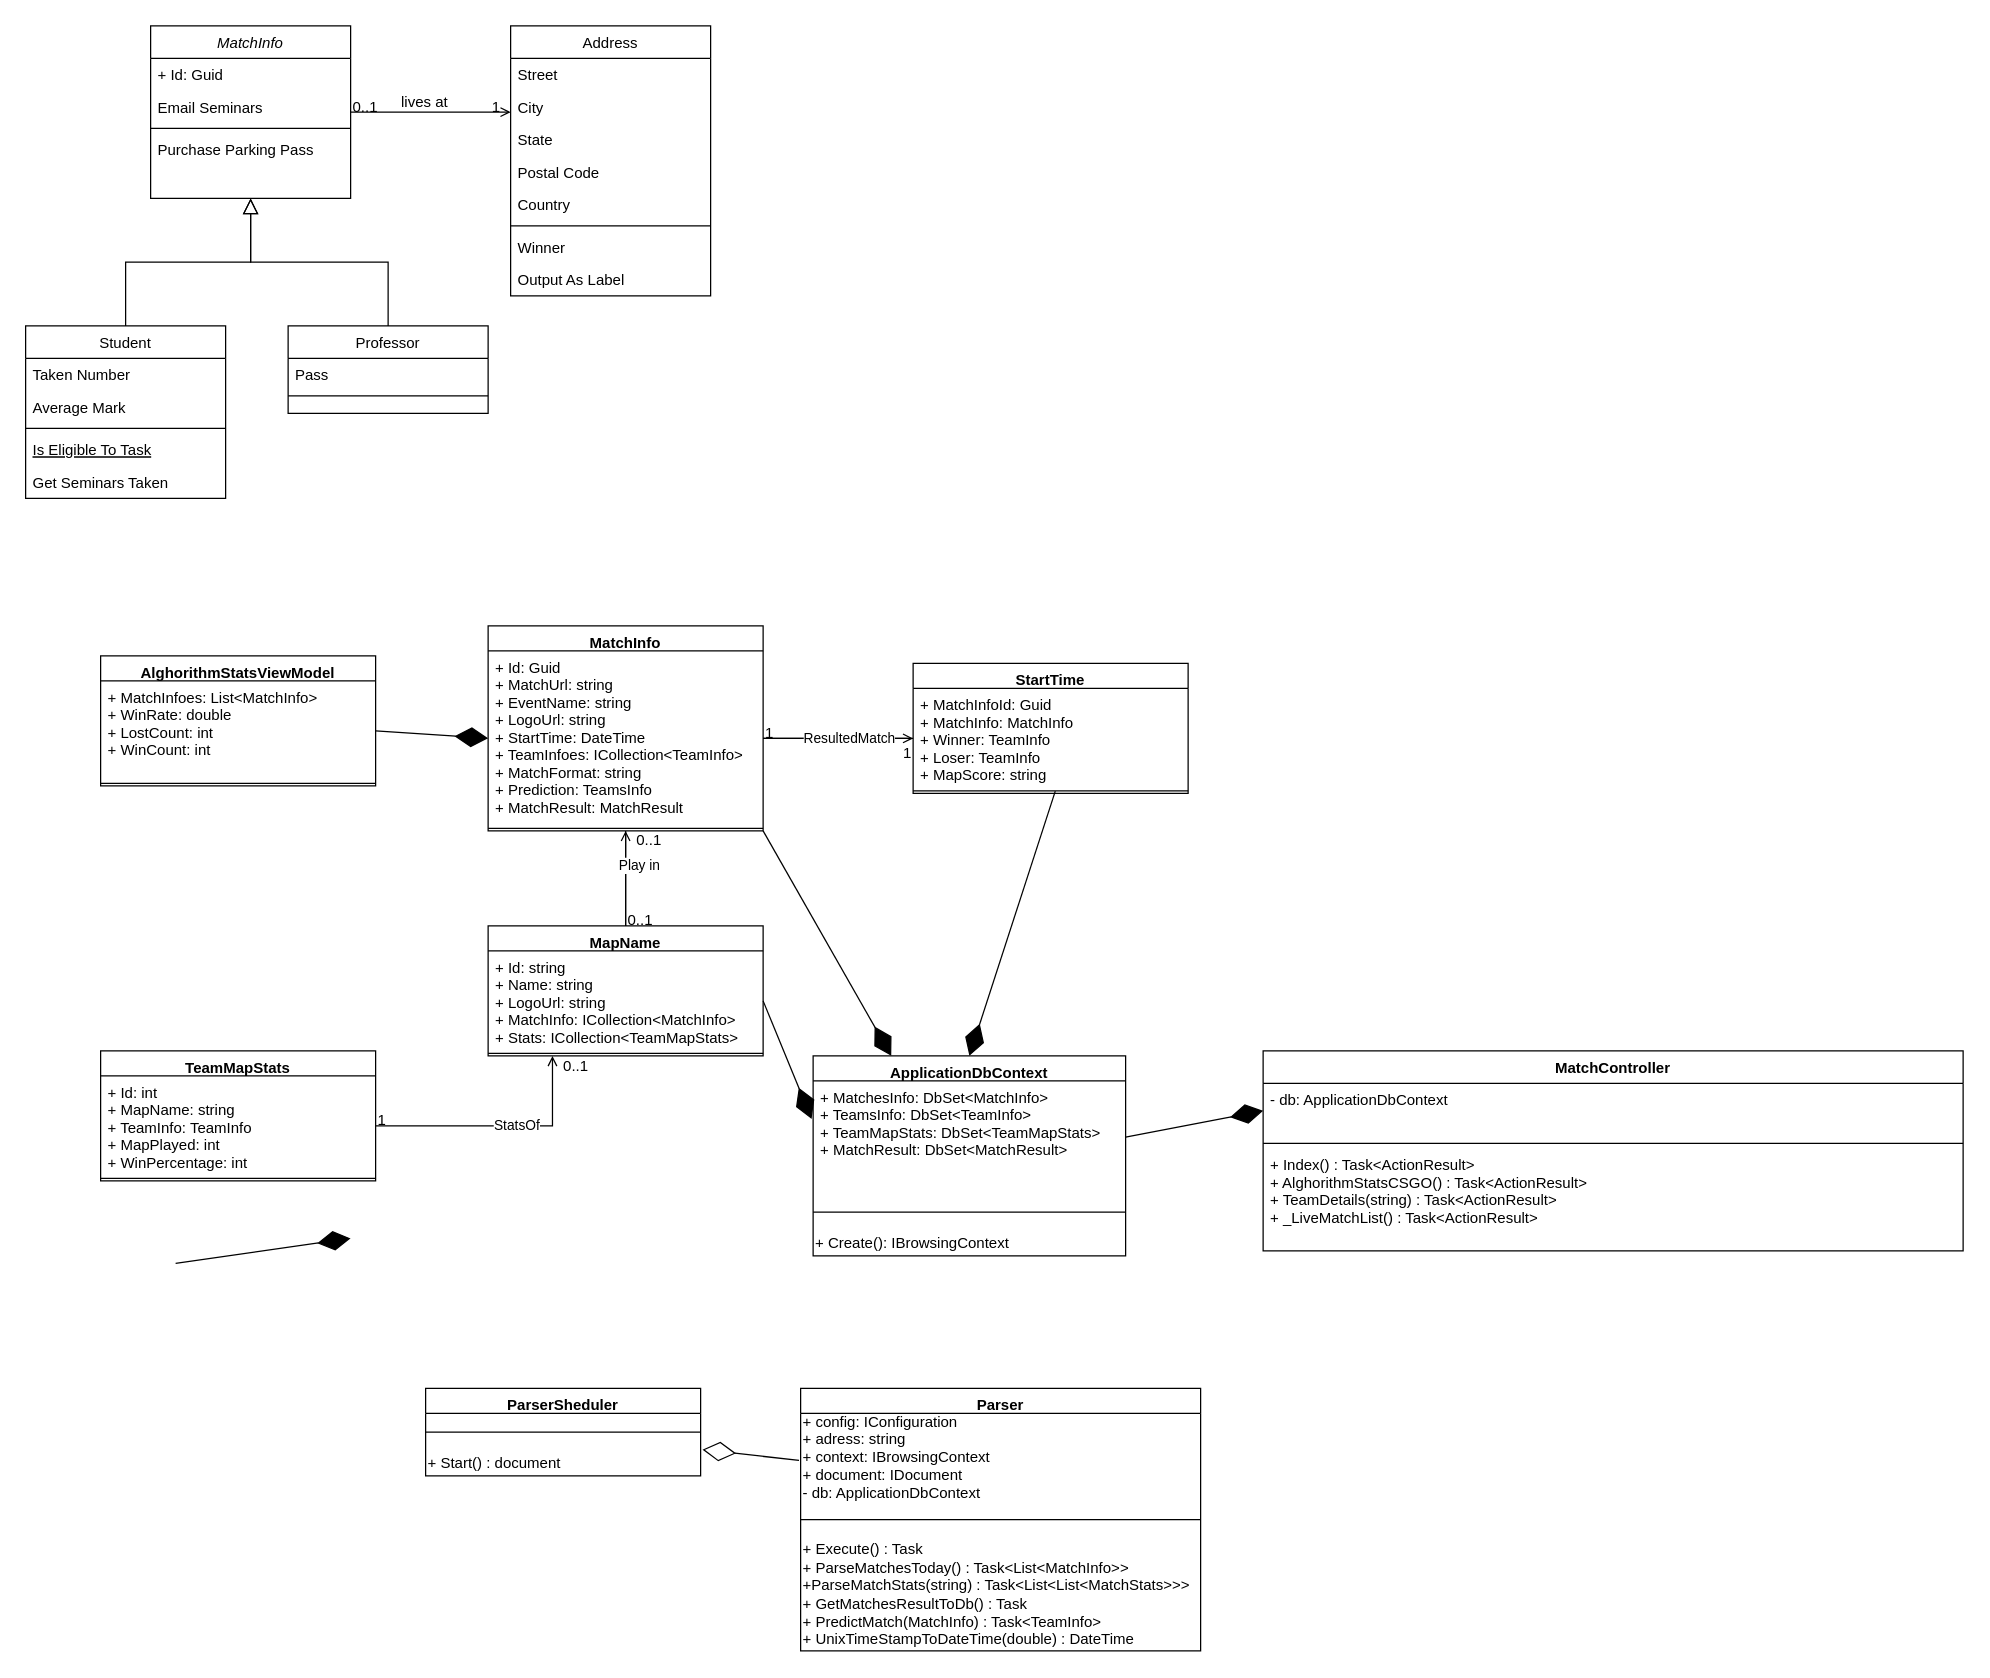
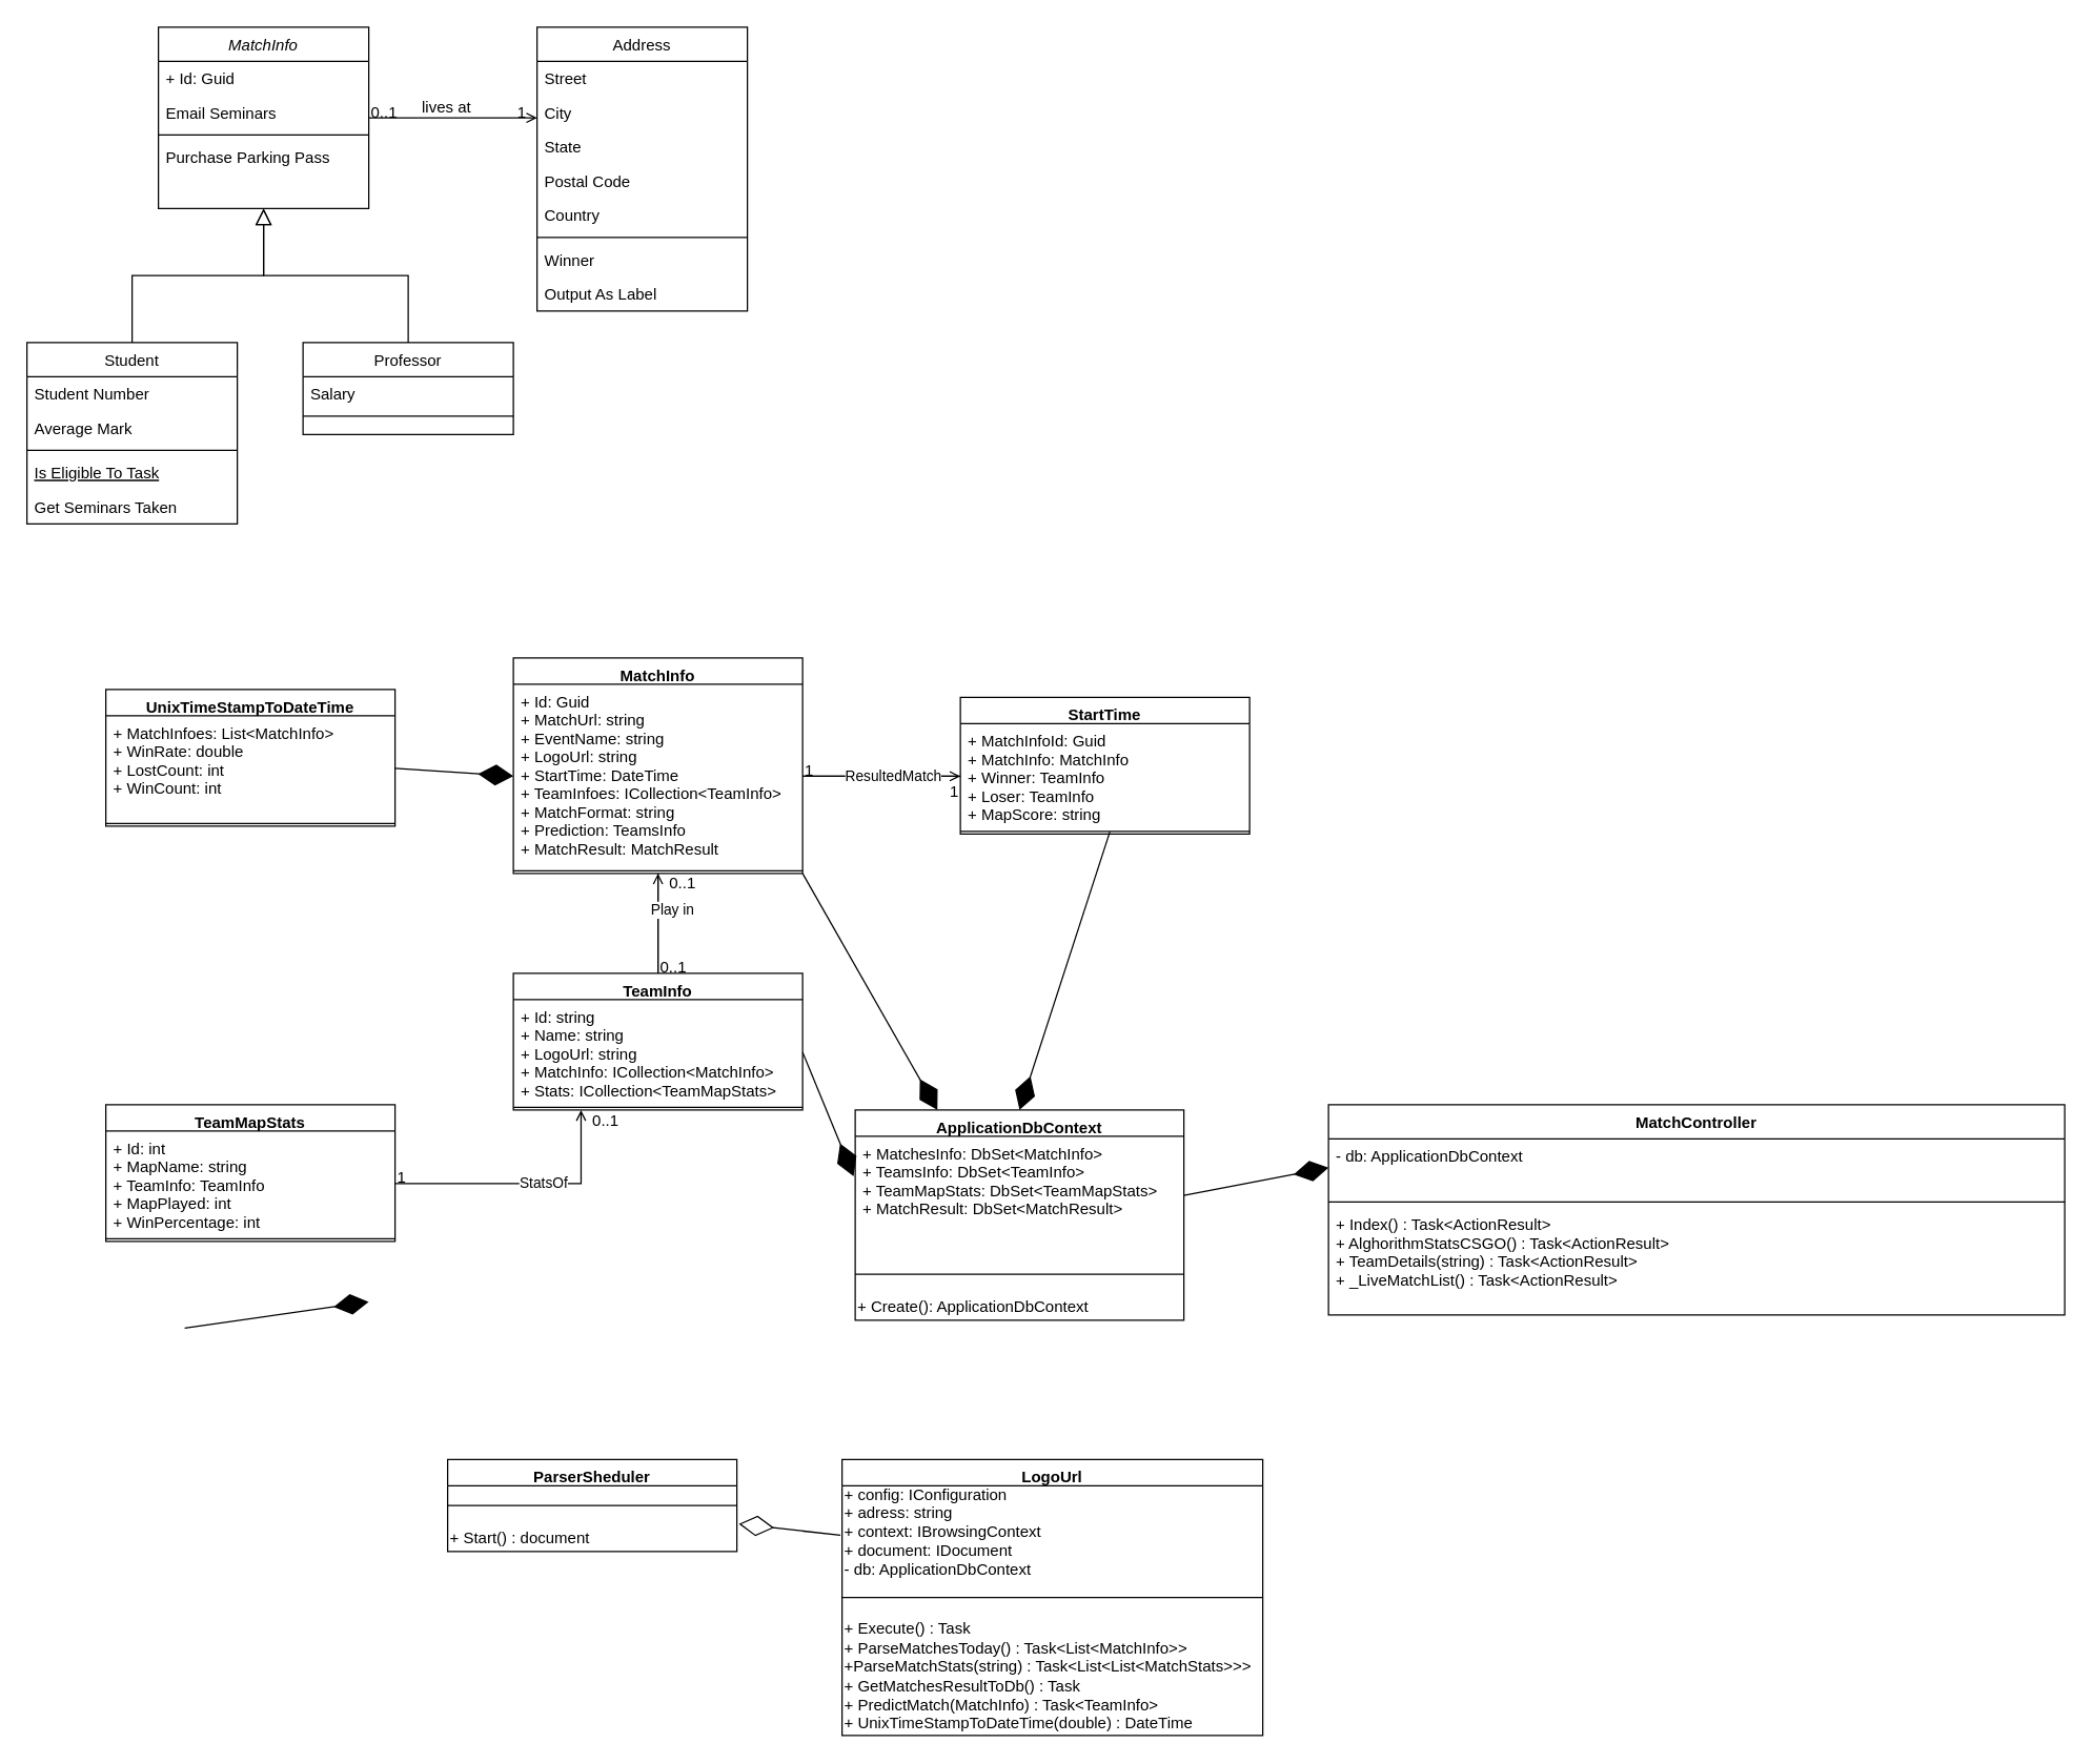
- <mxCell id="8" value="Taken Number" style="text;align=left;verticalAlign=top;spacingLeft=4;spacingRight=4;overflow=hidden;rotatable=0;points=[[0,0.5],[1,0.5]];portConstraint=eastwest;" vertex="1" parent="7"><mxGeometry y="26" width="160" height="26" as="geometry" /></mxCell>
+ <mxCell id="8" value="Student Number" style="text;align=left;verticalAlign=top;spacingLeft=4;spacingRight=4;overflow=hidden;rotatable=0;points=[[0,0.5],[1,0.5]];portConstraint=eastwest;" vertex="1" parent="7"><mxGeometry y="26" width="160" height="26" as="geometry" /></mxCell>
- <mxCell id="15" value="Pass" style="text;align=left;verticalAlign=top;spacingLeft=4;spacingRight=4;overflow=hidden;rotatable=0;points=[[0,0.5],[1,0.5]];portConstraint=eastwest;" vertex="1" parent="14"><mxGeometry y="26" width="160" height="26" as="geometry" /></mxCell>
+ <mxCell id="15" value="Salary" style="text;align=left;verticalAlign=top;spacingLeft=4;spacingRight=4;overflow=hidden;rotatable=0;points=[[0,0.5],[1,0.5]];portConstraint=eastwest;" vertex="1" parent="14"><mxGeometry y="26" width="160" height="26" as="geometry" /></mxCell>
- <mxCell id="43" value="AlghorithmStatsViewModel" style="swimlane;fontStyle=1;align=center;verticalAlign=top;childLayout=stackLayout;horizontal=1;startSize=20;horizontalStack=0;resizeParent=1;resizeParentMax=0;resizeLast=0;collapsible=1;marginBottom=0;" vertex="1" parent="1"><mxGeometry x="80" y="524" width="220" height="104" as="geometry" /></mxCell>
+ <mxCell id="43" value="UnixTimeStampToDateTime" style="swimlane;fontStyle=1;align=center;verticalAlign=top;childLayout=stackLayout;horizontal=1;startSize=20;horizontalStack=0;resizeParent=1;resizeParentMax=0;resizeLast=0;collapsible=1;marginBottom=0;" vertex="1" parent="1"><mxGeometry x="80" y="524" width="220" height="104" as="geometry" /></mxCell>
- <mxCell id="37" value="MapName" style="swimlane;fontStyle=1;align=center;verticalAlign=top;childLayout=stackLayout;horizontal=1;startSize=20;horizontalStack=0;resizeParent=1;resizeParentMax=0;resizeLast=0;collapsible=1;marginBottom=0;" vertex="1" parent="1"><mxGeometry x="390" y="740" width="220" height="104" as="geometry" /></mxCell>
+ <mxCell id="37" value="TeamInfo" style="swimlane;fontStyle=1;align=center;verticalAlign=top;childLayout=stackLayout;horizontal=1;startSize=20;horizontalStack=0;resizeParent=1;resizeParentMax=0;resizeLast=0;collapsible=1;marginBottom=0;" vertex="1" parent="1"><mxGeometry x="390" y="740" width="220" height="104" as="geometry" /></mxCell>
- <mxCell id="53" value="+ Create(): IBrowsingContext" style="text;html=1;align=left;verticalAlign=middle;resizable=0;points=[];autosize=1;strokeColor=none;" vertex="1" parent="50"><mxGeometry y="140" width="250" height="20" as="geometry" /></mxCell>
+ <mxCell id="53" value="+ Create(): ApplicationDbContext" style="text;html=1;align=left;verticalAlign=middle;resizable=0;points=[];autosize=1;strokeColor=none;" vertex="1" parent="50"><mxGeometry y="140" width="250" height="20" as="geometry" /></mxCell>
- <mxCell id="77" value="Parser" style="swimlane;fontStyle=1;align=center;verticalAlign=top;childLayout=stackLayout;horizontal=1;startSize=20;horizontalStack=0;resizeParent=1;resizeParentMax=0;resizeLast=0;collapsible=1;marginBottom=0;" vertex="1" parent="1"><mxGeometry x="640" y="1110" width="320" height="210" as="geometry" /></mxCell>
+ <mxCell id="77" value="LogoUrl" style="swimlane;fontStyle=1;align=center;verticalAlign=top;childLayout=stackLayout;horizontal=1;startSize=20;horizontalStack=0;resizeParent=1;resizeParentMax=0;resizeLast=0;collapsible=1;marginBottom=0;" vertex="1" parent="1"><mxGeometry x="640" y="1110" width="320" height="210" as="geometry" /></mxCell>
